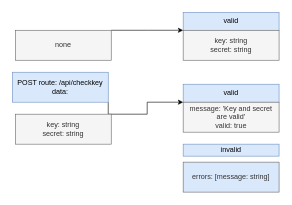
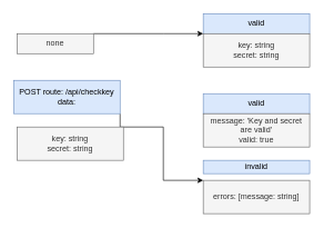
- <mxCell id="3" value="none" style="rounded=0;whiteSpace=wrap;html=1;fillColor=#f5f5f5;strokeColor=#666666;fontColor=#333333;" parent="1" vertex="1"><mxGeometry x="25" y="50" width="160" height="50" as="geometry" /></mxCell>
+ <mxCell id="3" value="none" style="rounded=0;whiteSpace=wrap;html=1;fillColor=#f5f5f5;strokeColor=#666666;fontColor=#333333;" parent="1" vertex="1"><mxGeometry x="25" y="50" width="115" height="30" as="geometry" /></mxCell>
- <mxCell id="6" style="edgeStyle=orthogonalEdgeStyle;rounded=0;orthogonalLoop=1;jettySize=auto;html=1;exitX=1;exitY=1;exitDx=0;exitDy=0;entryX=0;entryY=0;entryDx=0;entryDy=0;" edge="1" parent="1" source="8" target="10"><mxGeometry relative="1" as="geometry"><Array as="points"><mxPoint x="245" y="190" /><mxPoint x="245" y="170" /></Array></mxGeometry></mxCell>
+ <mxCell id="7" style="edgeStyle=orthogonalEdgeStyle;rounded=0;orthogonalLoop=1;jettySize=auto;html=1;exitX=1;exitY=1;exitDx=0;exitDy=0;entryX=0;entryY=0;entryDx=0;entryDy=0;" edge="1" parent="1" source="8" target="13"><mxGeometry relative="1" as="geometry"><Array as="points"><mxPoint x="245" y="190" /><mxPoint x="245" y="270" /></Array></mxGeometry></mxCell>
- <mxCell id="13" value="errors: [message: string]" style="rounded=0;whiteSpace=wrap;html=1;fillColor=#dae8fc;strokeColor=#666666;fontColor=#333333;align=center;" parent="1" vertex="1"><mxGeometry x="305" y="270" width="160" height="50" as="geometry" /></mxCell>
+ <mxCell id="13" value="errors: [message: string]" style="rounded=0;whiteSpace=wrap;html=1;fillColor=#f5f5f5;strokeColor=#666666;fontColor=#333333;align=center;" parent="1" vertex="1"><mxGeometry x="305" y="270" width="160" height="50" as="geometry" /></mxCell>
